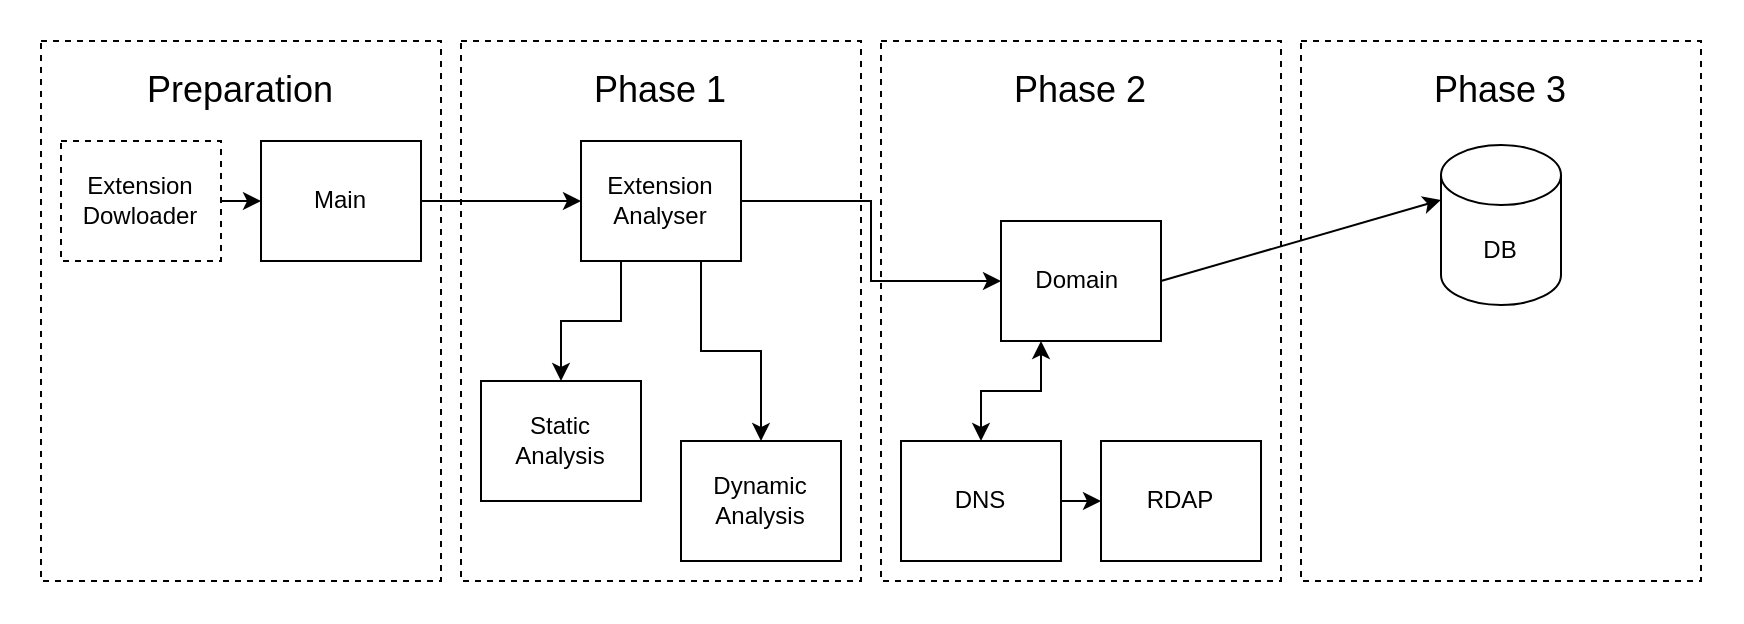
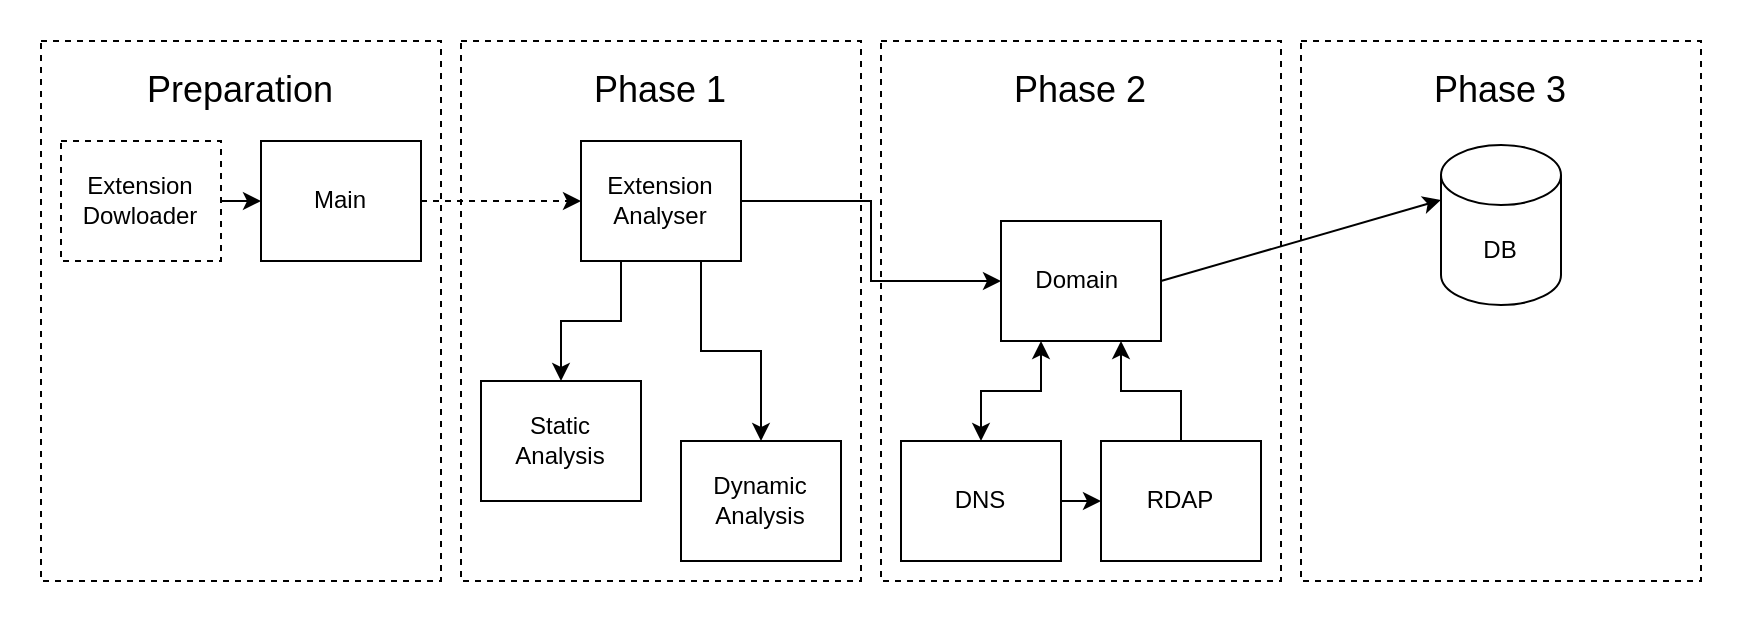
- <mxCell id="8" style="edgeStyle=orthogonalEdgeStyle;rounded=0;orthogonalLoop=1;jettySize=auto;html=1;exitX=1;exitY=0.5;exitDx=0;exitDy=0;entryX=0;entryY=0.5;entryDx=0;entryDy=0;" parent="1" source="9" target="13" edge="1"><mxGeometry relative="1" as="geometry" /></mxCell>
+ <mxCell id="8" style="edgeStyle=orthogonalEdgeStyle;rounded=0;orthogonalLoop=1;jettySize=auto;html=1;exitX=1;exitY=0.5;exitDx=0;exitDy=0;entryX=0;entryY=0.5;entryDx=0;entryDy=0;dashed=1;" parent="1" source="9" target="13" edge="1"><mxGeometry relative="1" as="geometry" /></mxCell>
+ <mxCell id="18" style="edgeStyle=orthogonalEdgeStyle;rounded=0;orthogonalLoop=1;jettySize=auto;html=1;exitX=0.5;exitY=0;exitDx=0;exitDy=0;entryX=0.75;entryY=1;entryDx=0;entryDy=0;" parent="1" source="19" target="21" edge="1"><mxGeometry relative="1" as="geometry" /></mxCell>
